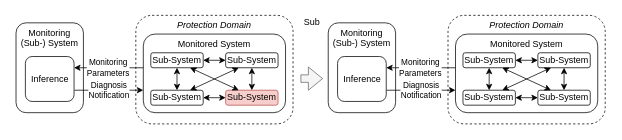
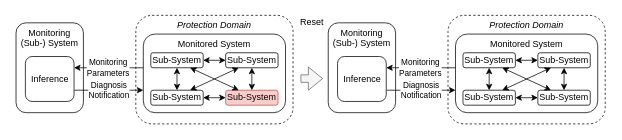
- <mxCell id="36" value="Sub" style="text;html=1;align=center;verticalAlign=middle;resizable=0;points=[];autosize=1;" vertex="1" parent="1"><mxGeometry x="390" y="20" width="50" height="20" as="geometry" /></mxCell>
+ <mxCell id="36" value="Reset" style="text;html=1;align=center;verticalAlign=middle;resizable=0;points=[];autosize=1;" vertex="1" parent="1"><mxGeometry x="390" y="20" width="50" height="20" as="geometry" /></mxCell>
